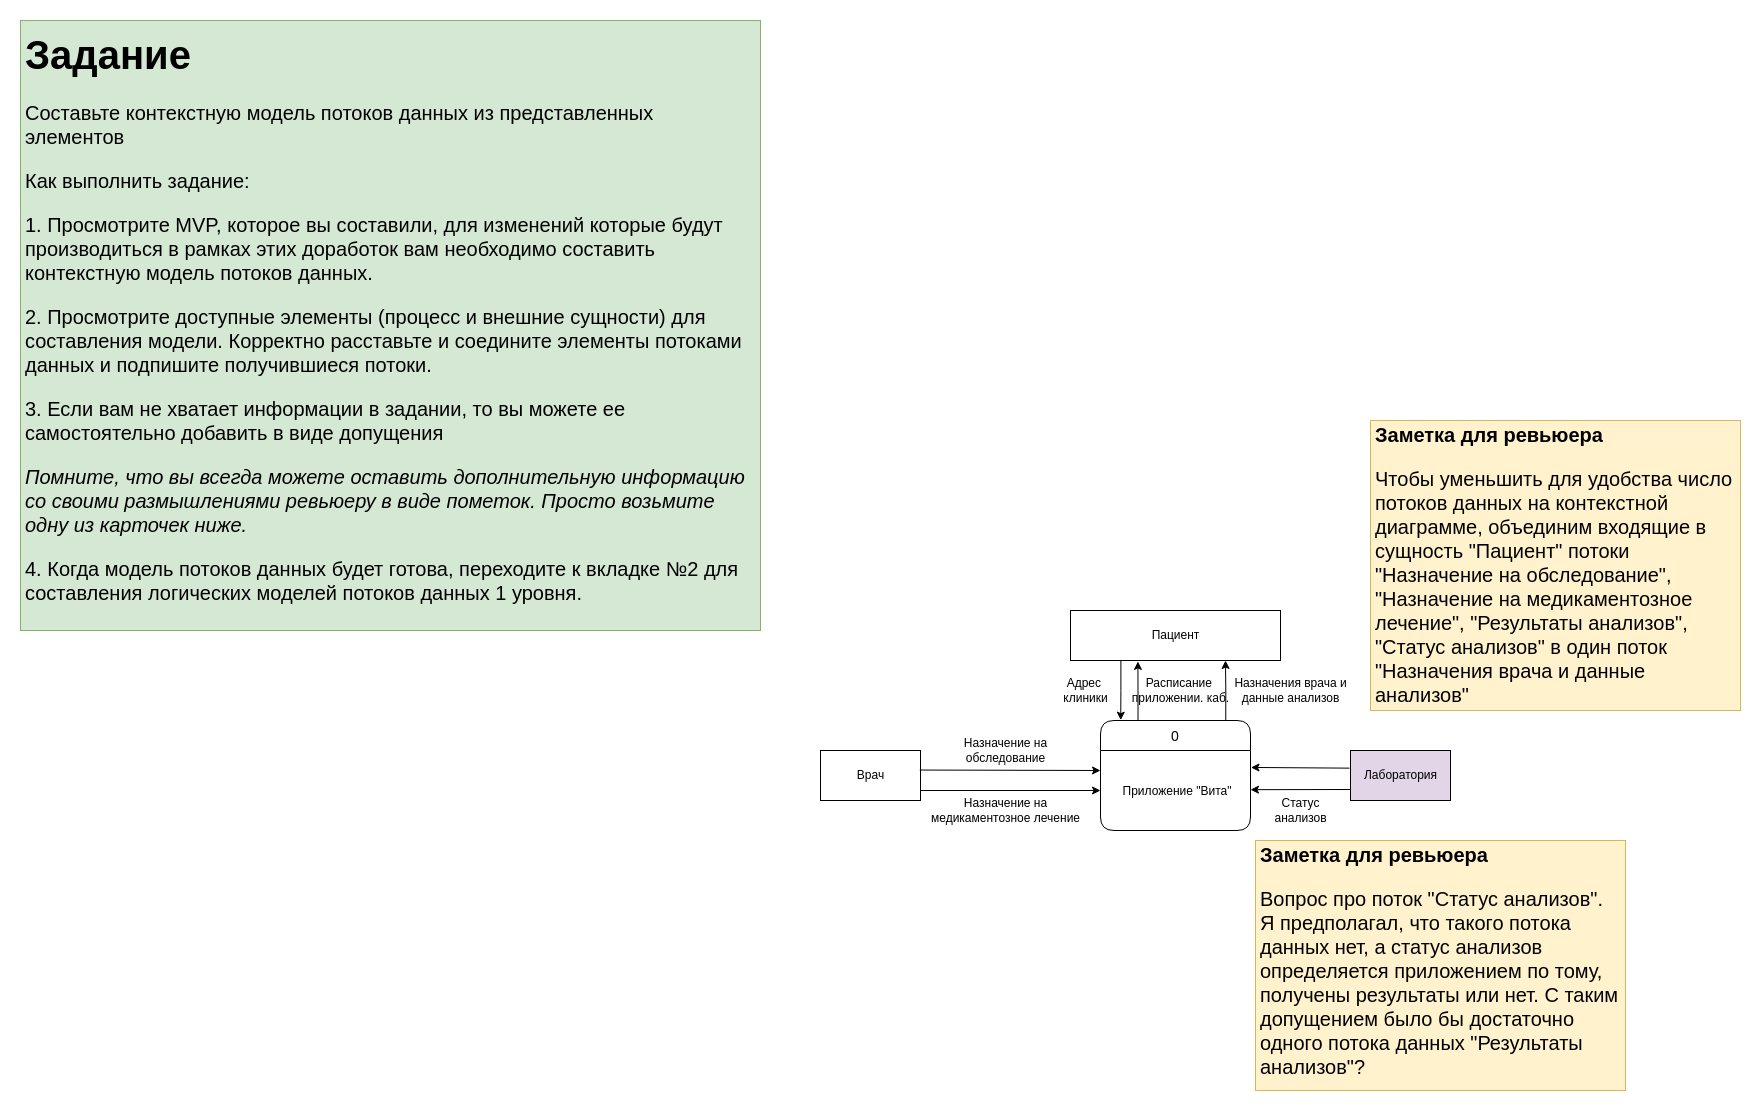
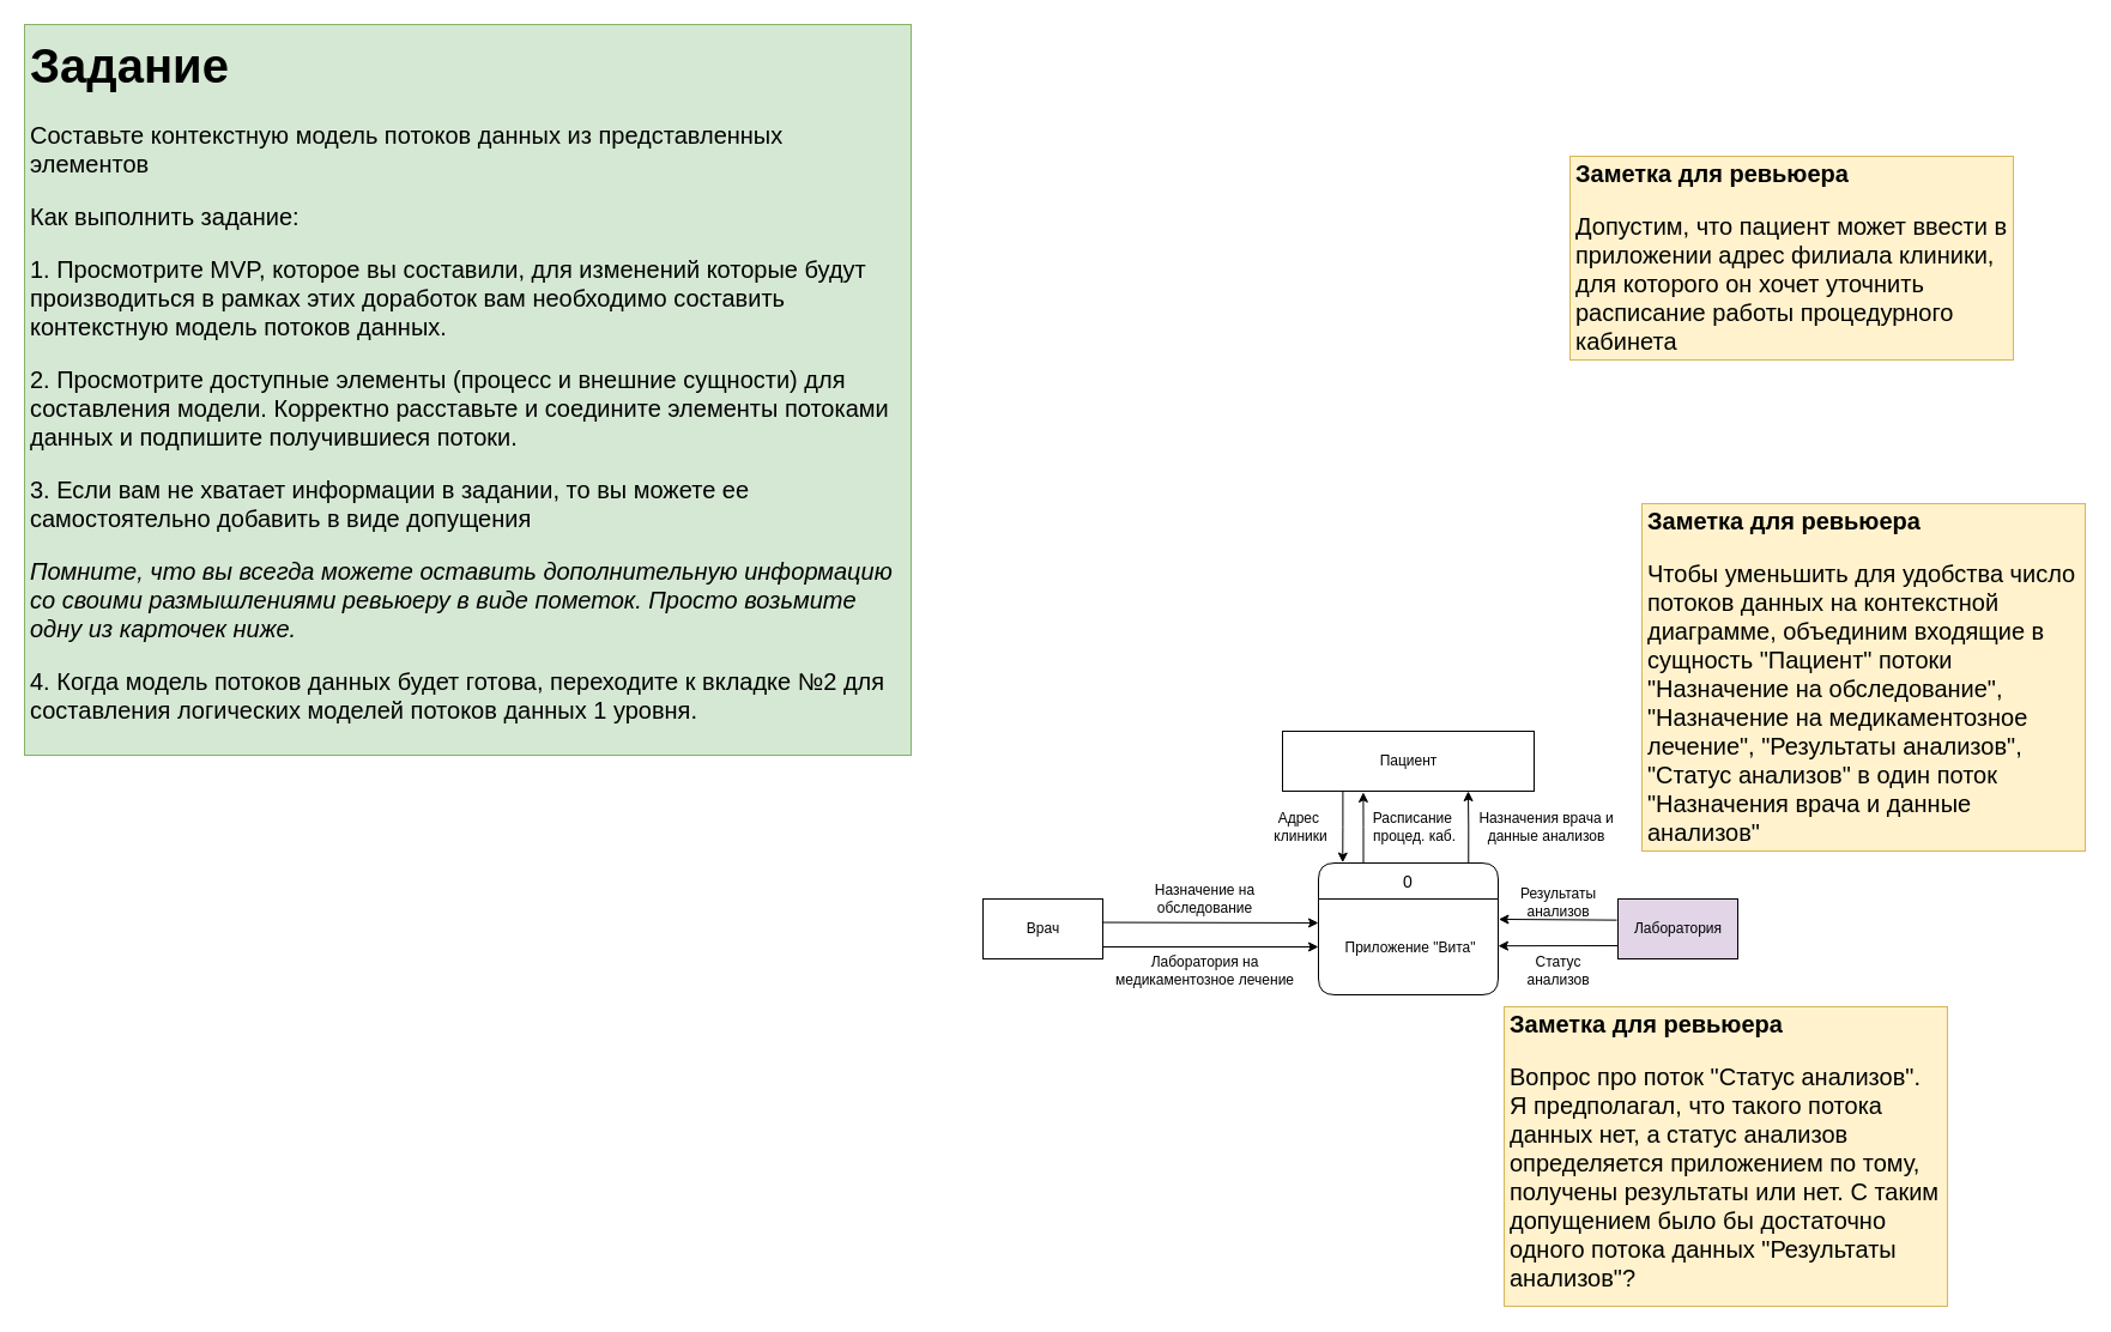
+ <mxCell id="8" value="&lt;h1 style=&quot;font-size: 20px;&quot;&gt;&lt;font style=&quot;font-size: 20px;&quot;&gt;Заметка для ревьюера&lt;/font&gt;&lt;/h1&gt;&lt;p style=&quot;font-size: 20px;&quot;&gt;&lt;font style=&quot;font-size: 20px;&quot;&gt;Допустим, что пациент может ввести в приложении адрес филиала клиники, для которого он хочет уточнить расписание работы процедурного кабинета&lt;/font&gt;&lt;/p&gt;" style="text;html=1;strokeColor=#d6b656;fillColor=#fff2cc;spacing=5;spacingTop=-20;whiteSpace=wrap;overflow=hidden;rounded=0;fontSize=20;" parent="1" vertex="1"><mxGeometry x="1310" y="130" width="370" height="170" as="geometry" /></mxCell>
- <mxCell id="17" value="Расписание&amp;nbsp;&lt;br&gt;приложении. каб." style="text;html=1;align=center;verticalAlign=middle;resizable=0;points=[];autosize=1;strokeColor=none;fillColor=none;" parent="1" vertex="1"><mxGeometry x="1135" y="670" width="90" height="40" as="geometry" /></mxCell>
+ <mxCell id="17" value="Расписание&amp;nbsp;&lt;br&gt;процед. каб." style="text;html=1;align=center;verticalAlign=middle;resizable=0;points=[];autosize=1;strokeColor=none;fillColor=none;" parent="1" vertex="1"><mxGeometry x="1135" y="670" width="90" height="40" as="geometry" /></mxCell>
+ <mxCell id="15" value="Результаты &lt;br&gt;анализов" style="text;html=1;align=center;verticalAlign=middle;resizable=0;points=[];autosize=1;strokeColor=none;fillColor=none;" parent="1" vertex="1"><mxGeometry x="1255" y="733" width="90" height="40" as="geometry" /></mxCell>
- <mxCell id="22" value="Назначение на &lt;br&gt;медикаментозное лечение" style="text;html=1;align=center;verticalAlign=middle;resizable=0;points=[];autosize=1;strokeColor=none;fillColor=none;" vertex="1" parent="1"><mxGeometry x="920" y="790" width="170" height="40" as="geometry" /></mxCell>
+ <mxCell id="22" value="Лаборатория на &lt;br&gt;медикаментозное лечение" style="text;html=1;align=center;verticalAlign=middle;resizable=0;points=[];autosize=1;strokeColor=none;fillColor=none;" vertex="1" parent="1"><mxGeometry x="920" y="790" width="170" height="40" as="geometry" /></mxCell>
